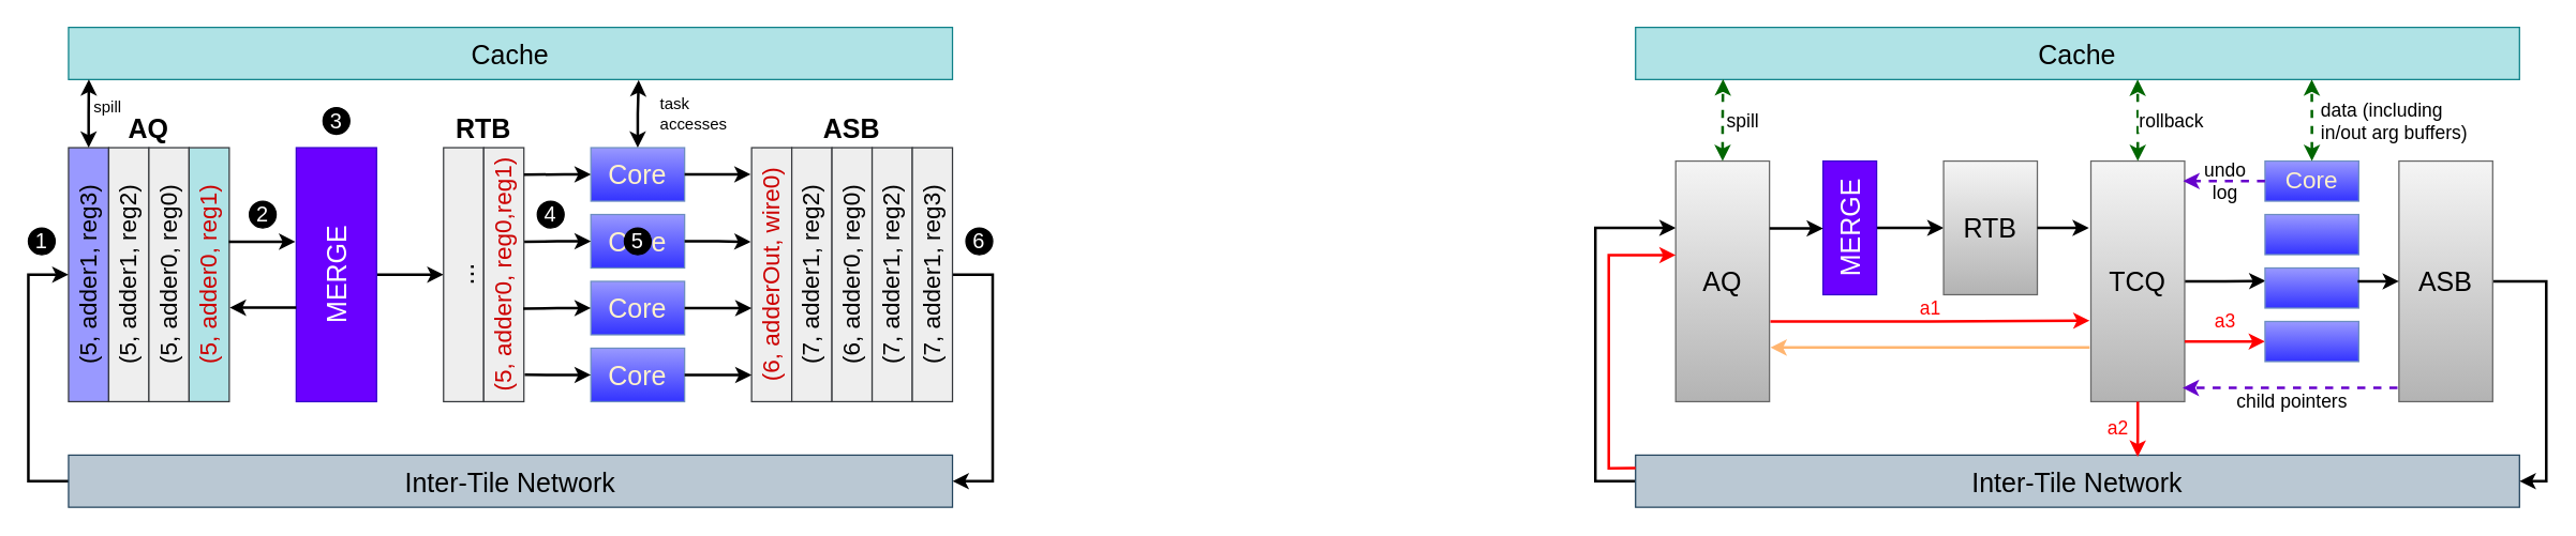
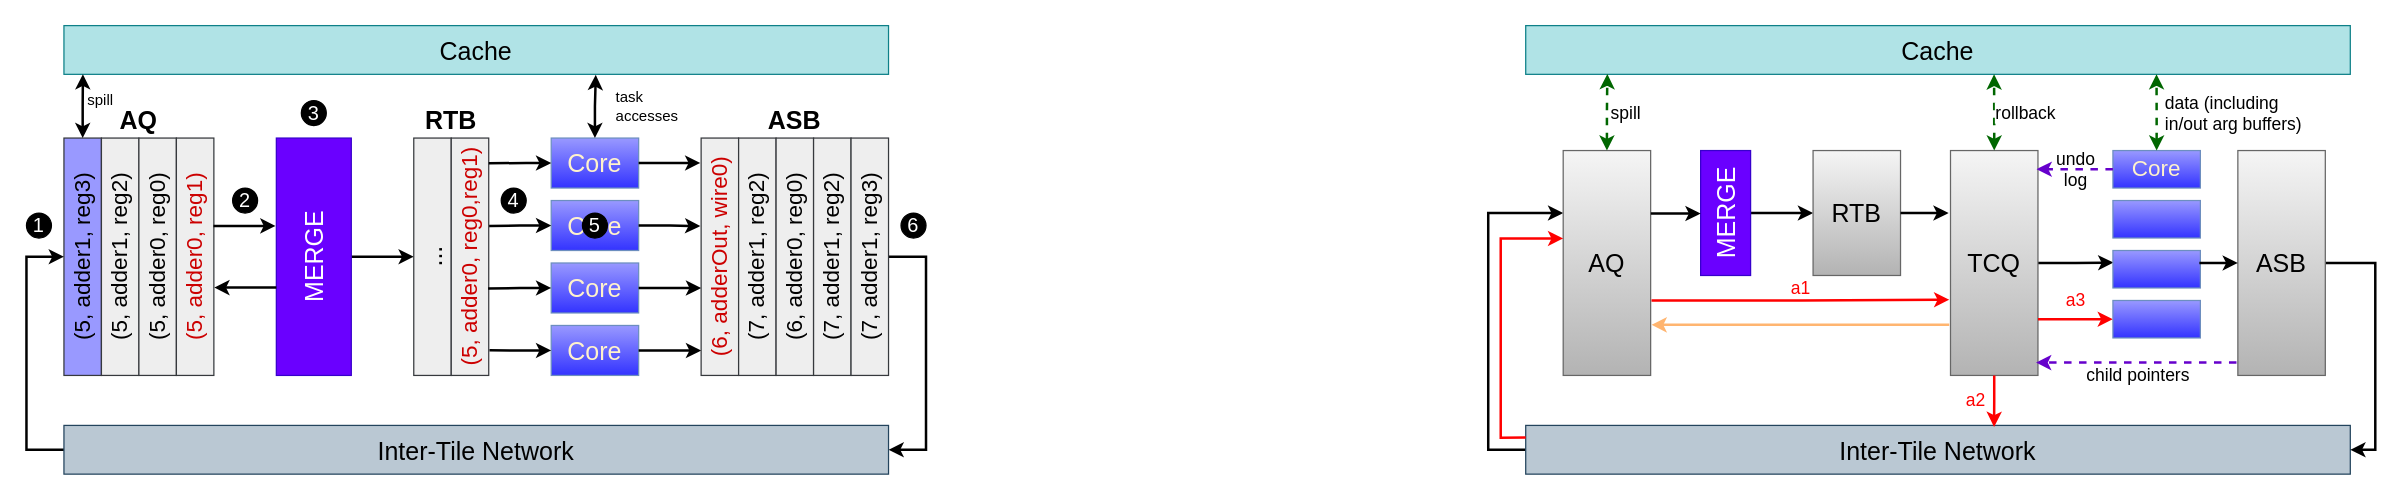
- <mxCell id="35" value="(5, adder0, reg1)" style="rounded=0;whiteSpace=wrap;html=1;horizontal=0;fontSize=18;fillColor=#b0e3e6;strokeColor=#36393d;fontColor=#CC0000;" vertex="1" parent="31"><mxGeometry x="120" y="90" width="30" height="190" as="geometry" /></mxCell>
+ <mxCell id="35" value="(5, adder0, reg1)" style="rounded=0;whiteSpace=wrap;html=1;horizontal=0;fontSize=18;fillColor=#eeeeee;strokeColor=#36393d;fontColor=#CC0000;" vertex="1" parent="31"><mxGeometry x="120" y="90" width="30" height="190" as="geometry" /></mxCell>
